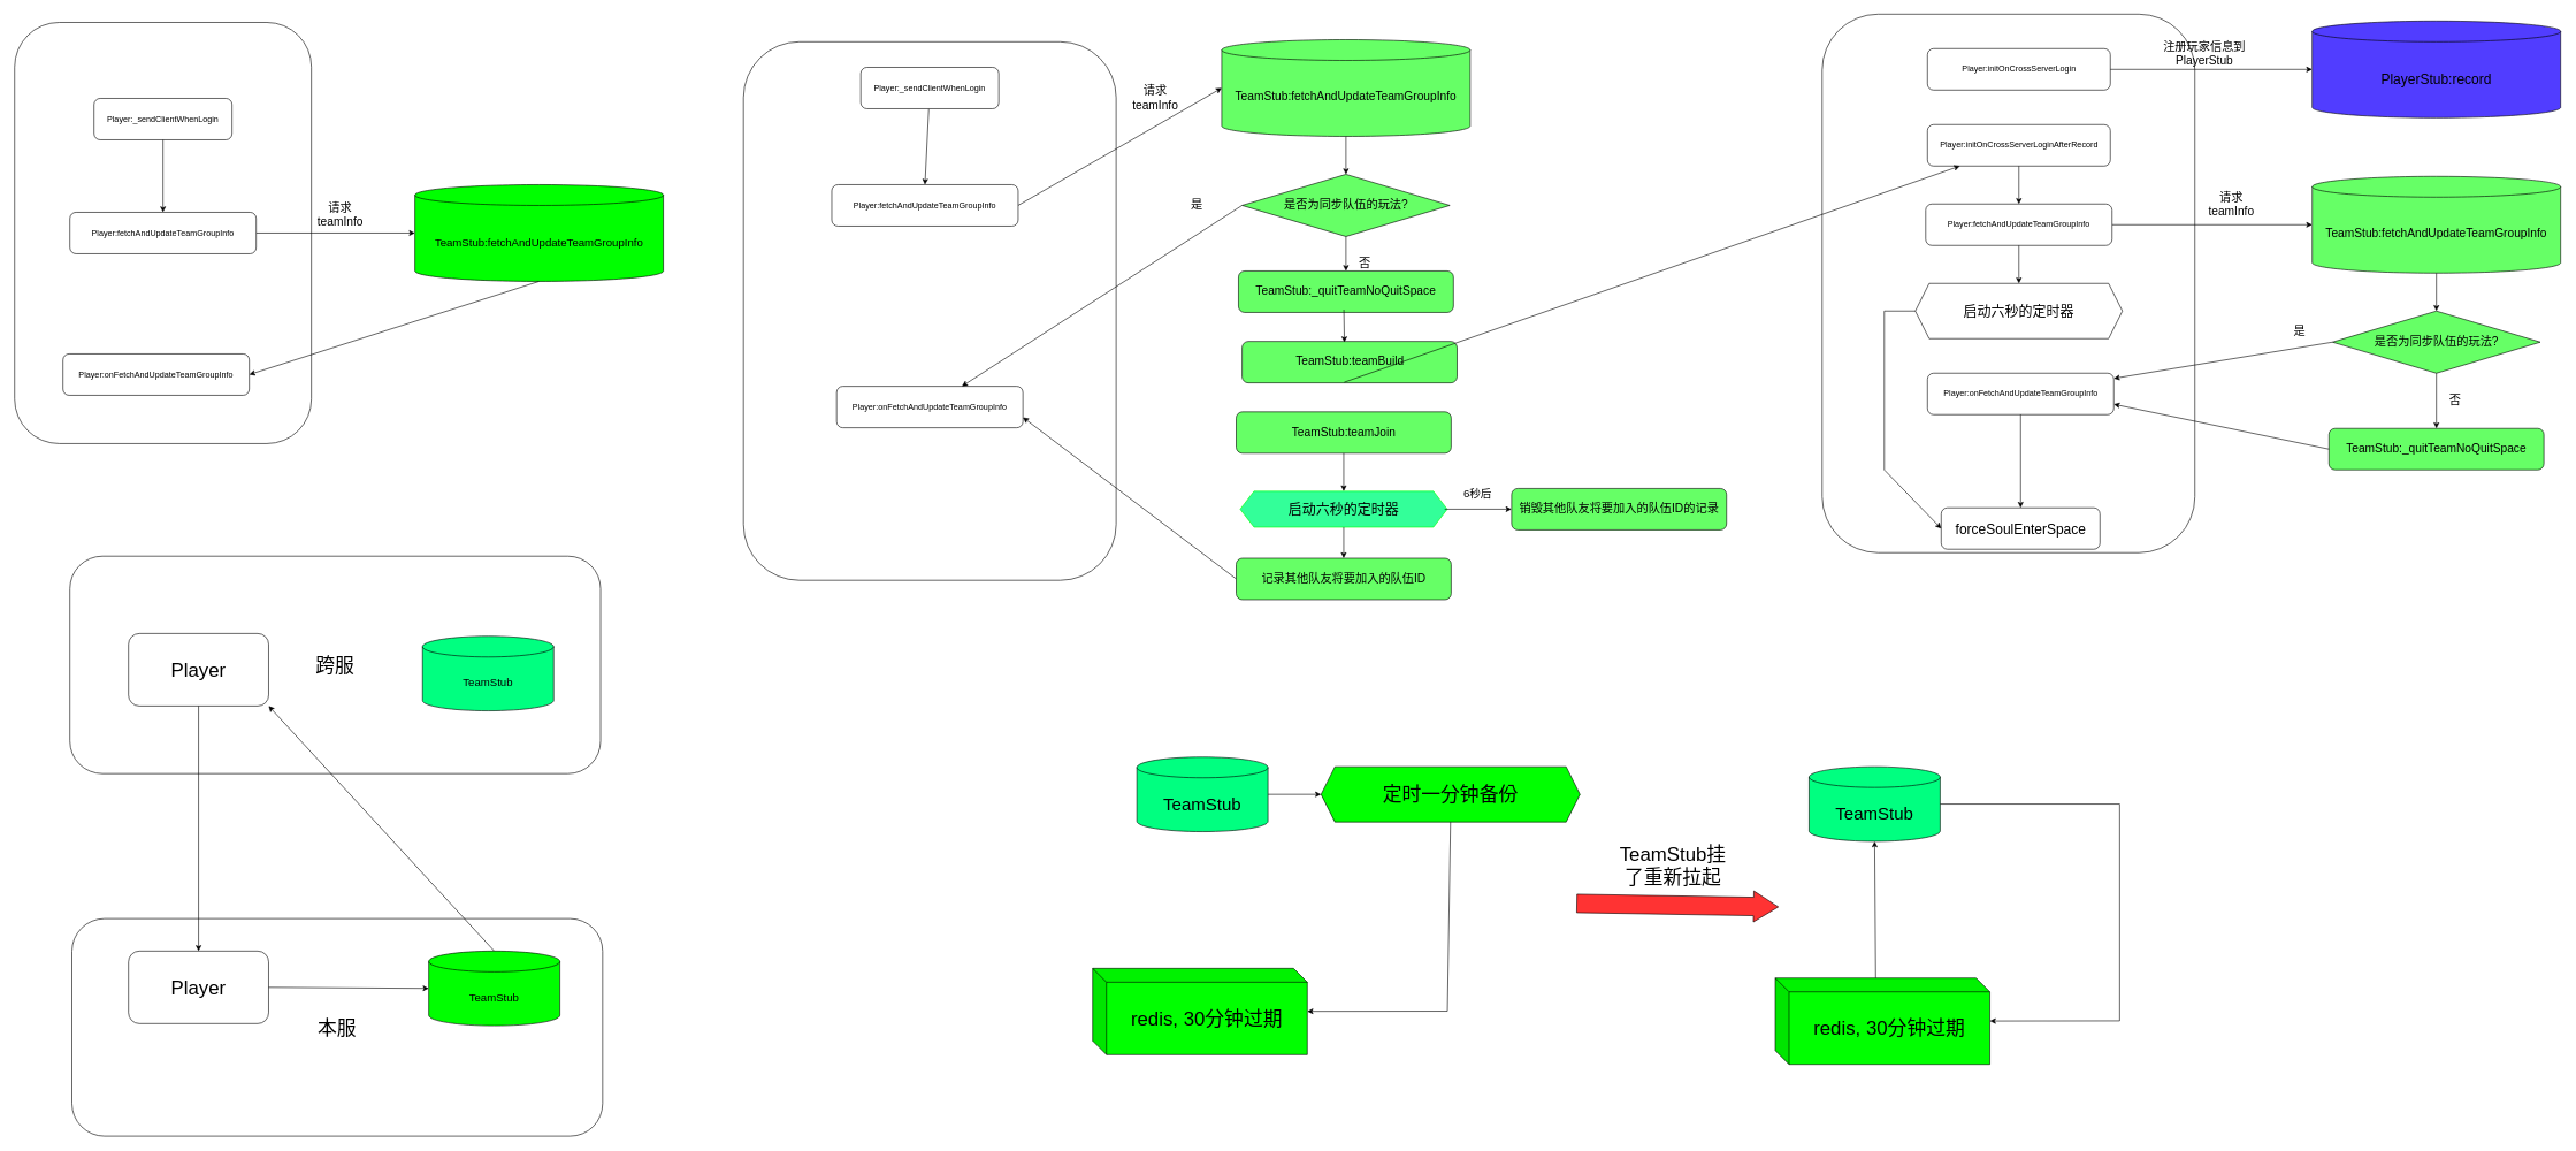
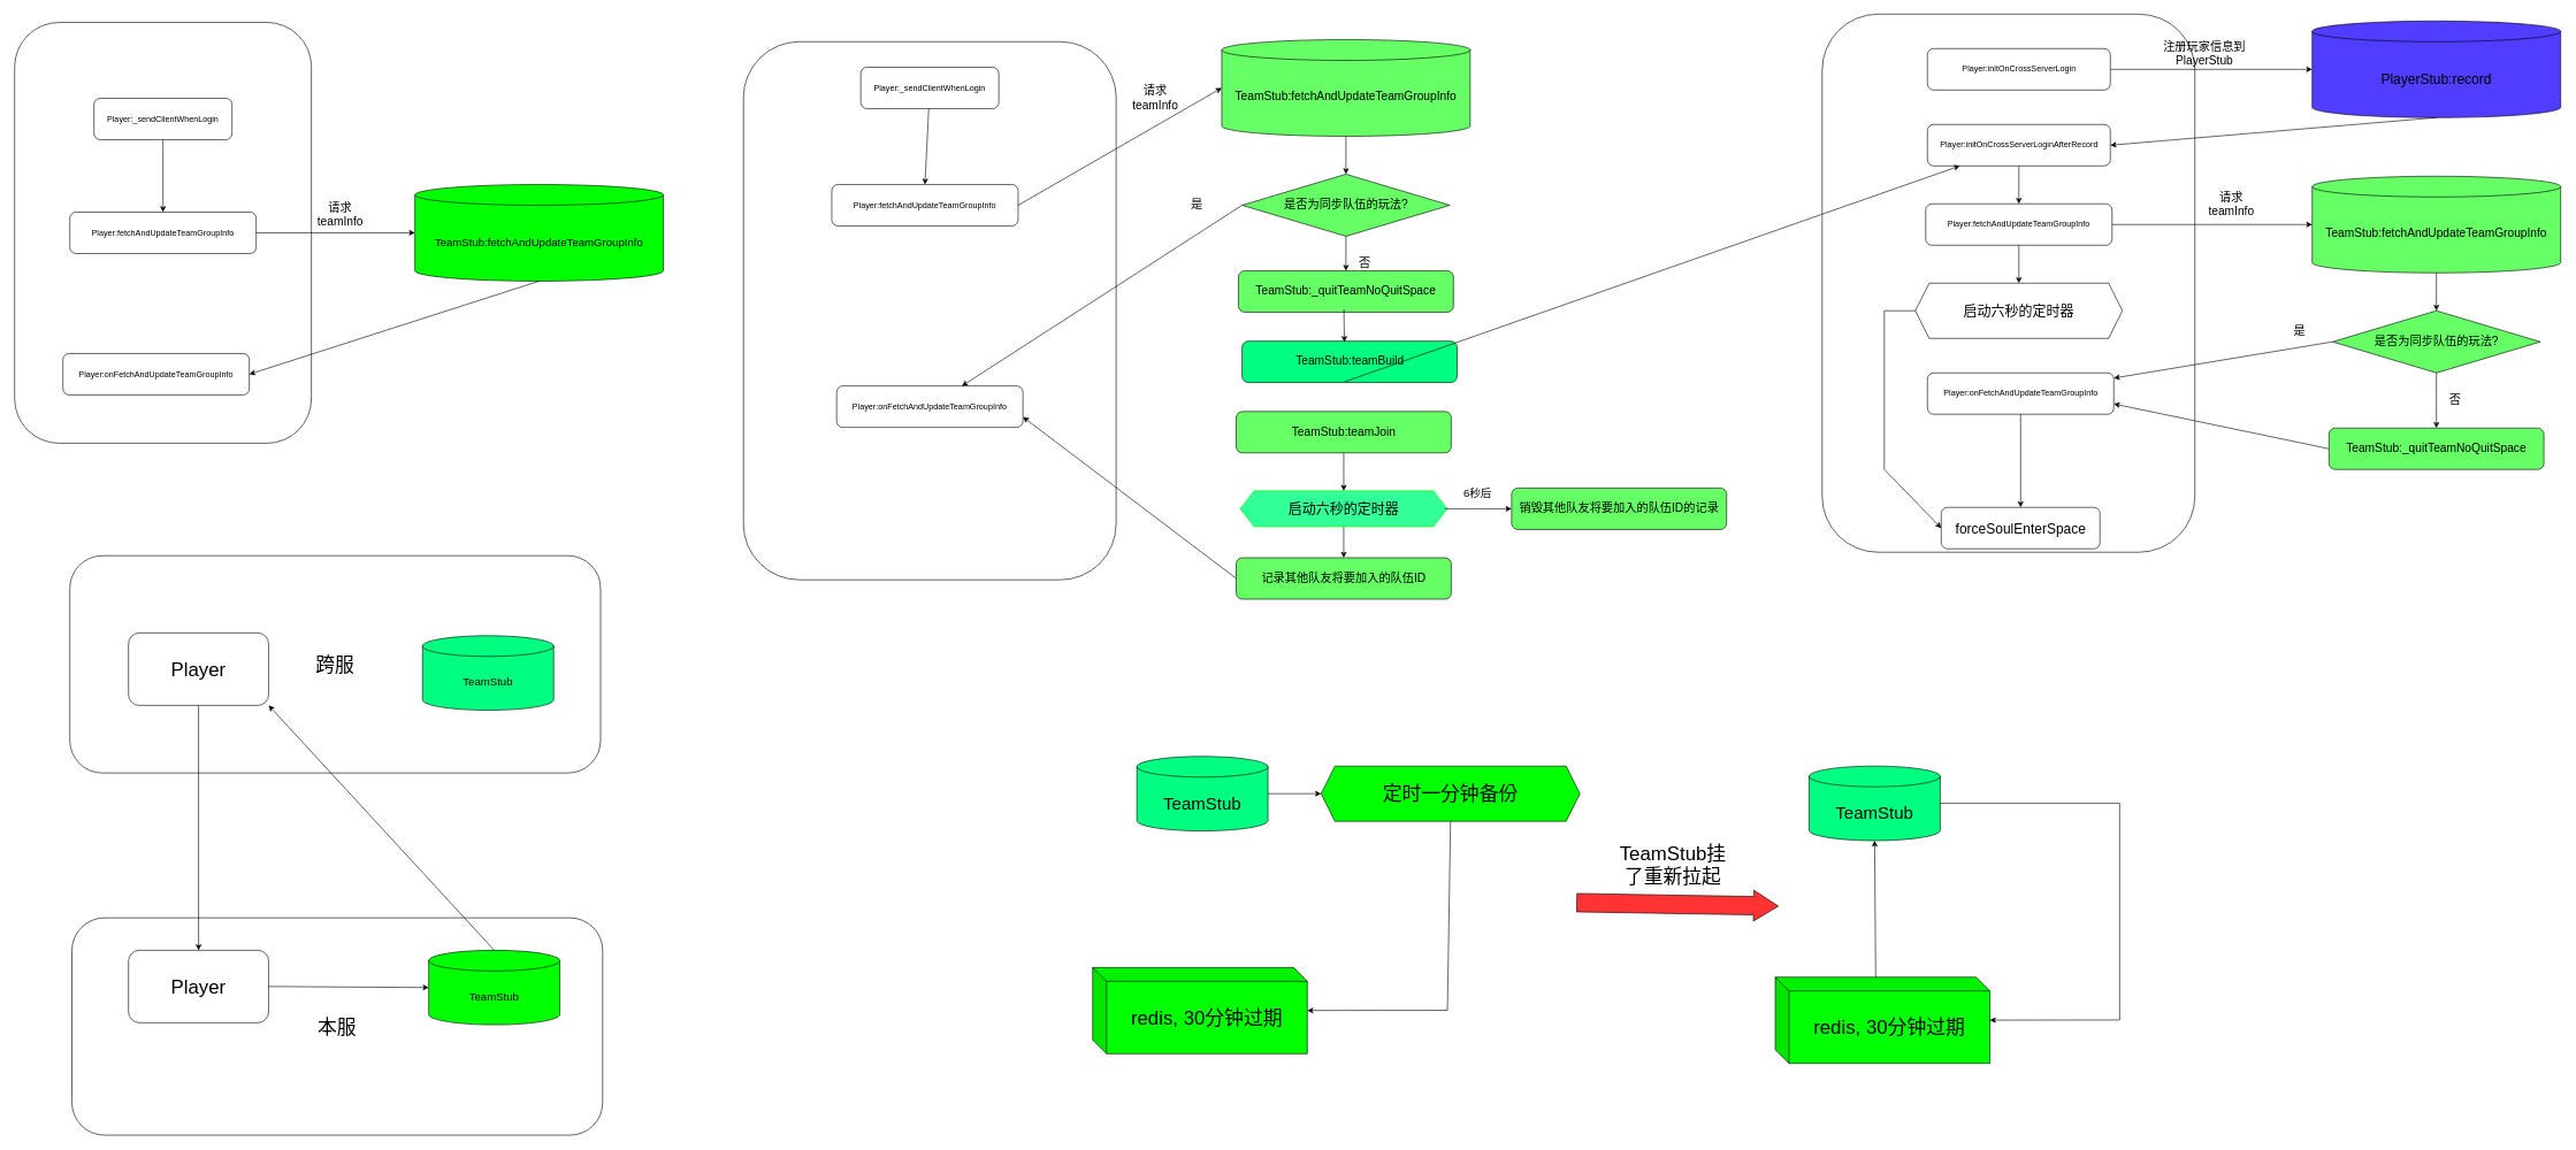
+ <mxCell id="23" value="" style="endArrow=classic;html=1;rounded=0;fontSize=17;exitX=0.5;exitY=1;exitDx=0;exitDy=0;exitPerimeter=0;entryX=1;entryY=0.5;entryDx=0;entryDy=0;" edge="1" parent="1" source="18" target="11"><mxGeometry width="50" height="50" relative="1" as="geometry"><mxPoint x="3229" y="240" as="sourcePoint" /><mxPoint x="3279" y="190" as="targetPoint" /></mxGeometry></mxCell>
- <mxCell id="53" value="TeamStub:teamBuild" style="rounded=1;whiteSpace=wrap;html=1;fontSize=17;fillColor=#66FF66;" vertex="1" parent="1"><mxGeometry x="1798.5" y="494" width="311.5" height="60" as="geometry" /></mxCell>
+ <mxCell id="53" value="TeamStub:teamBuild" style="rounded=1;whiteSpace=wrap;html=1;fontSize=17;fillColor=#00ff80;" vertex="1" parent="1"><mxGeometry x="1798.5" y="494" width="311.5" height="60" as="geometry" /></mxCell>
